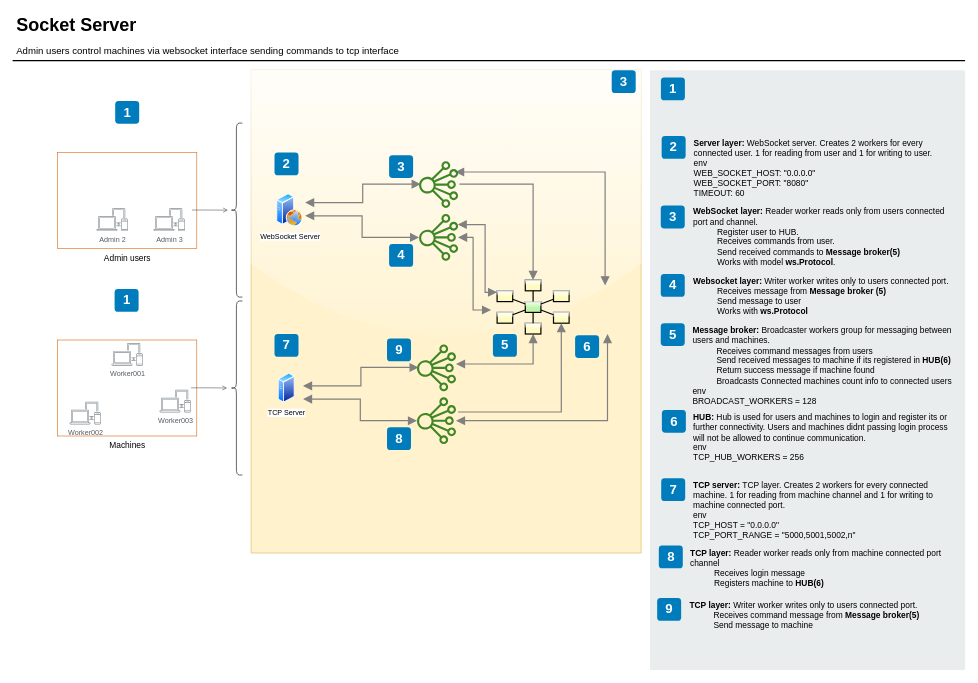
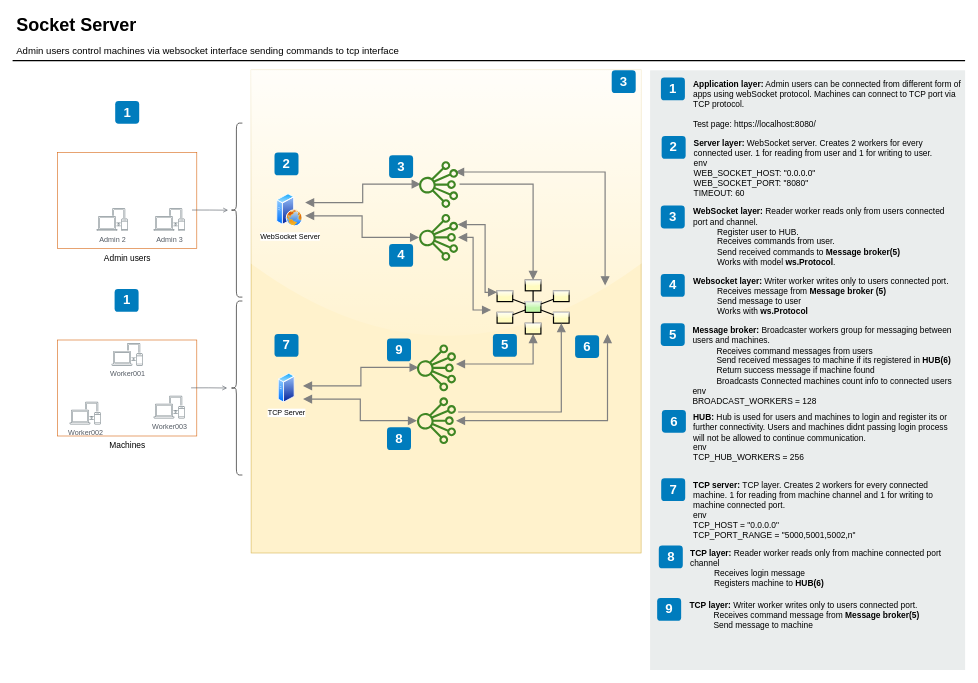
+ <mxCell id="25" value="&lt;b&gt;Application layer:&lt;/b&gt; Admin users can be connected from different form of apps using webSocket protocol. Machines can connect to TCP port via TCP protocol.&amp;nbsp;&lt;br&gt;&lt;br&gt;Test page: https://localhost:8080/" style="text;html=1;align=left;verticalAlign=top;spacingTop=-4;fontSize=14;labelBackgroundColor=none;whiteSpace=wrap;" parent="1" vertex="1"><mxGeometry x="1152.5" y="128" width="449" height="78.5" as="geometry" /></mxCell>
- <mxCell id="35" value="Worker003" style="outlineConnect=0;gradientColor=none;fontColor=#545B64;strokeColor=none;fillColor=#879196;dashed=0;verticalLabelPosition=bottom;verticalAlign=top;align=center;html=1;fontSize=12;fontStyle=0;aspect=fixed;shape=mxgraph.aws4.illustration_devices;pointerEvents=1" parent="1" vertex="1"><mxGeometry x="265.5" y="649" width="52" height="38" as="geometry" /></mxCell>
+ <mxCell id="35" value="Worker003" style="outlineConnect=0;gradientColor=none;fontColor=#545B64;strokeColor=none;fillColor=#879196;dashed=0;verticalLabelPosition=bottom;verticalAlign=top;align=center;html=1;fontSize=12;fontStyle=0;aspect=fixed;shape=mxgraph.aws4.illustration_devices;pointerEvents=1" parent="1" vertex="1"><mxGeometry x="255.5" y="659" width="52" height="38" as="geometry" /></mxCell>
